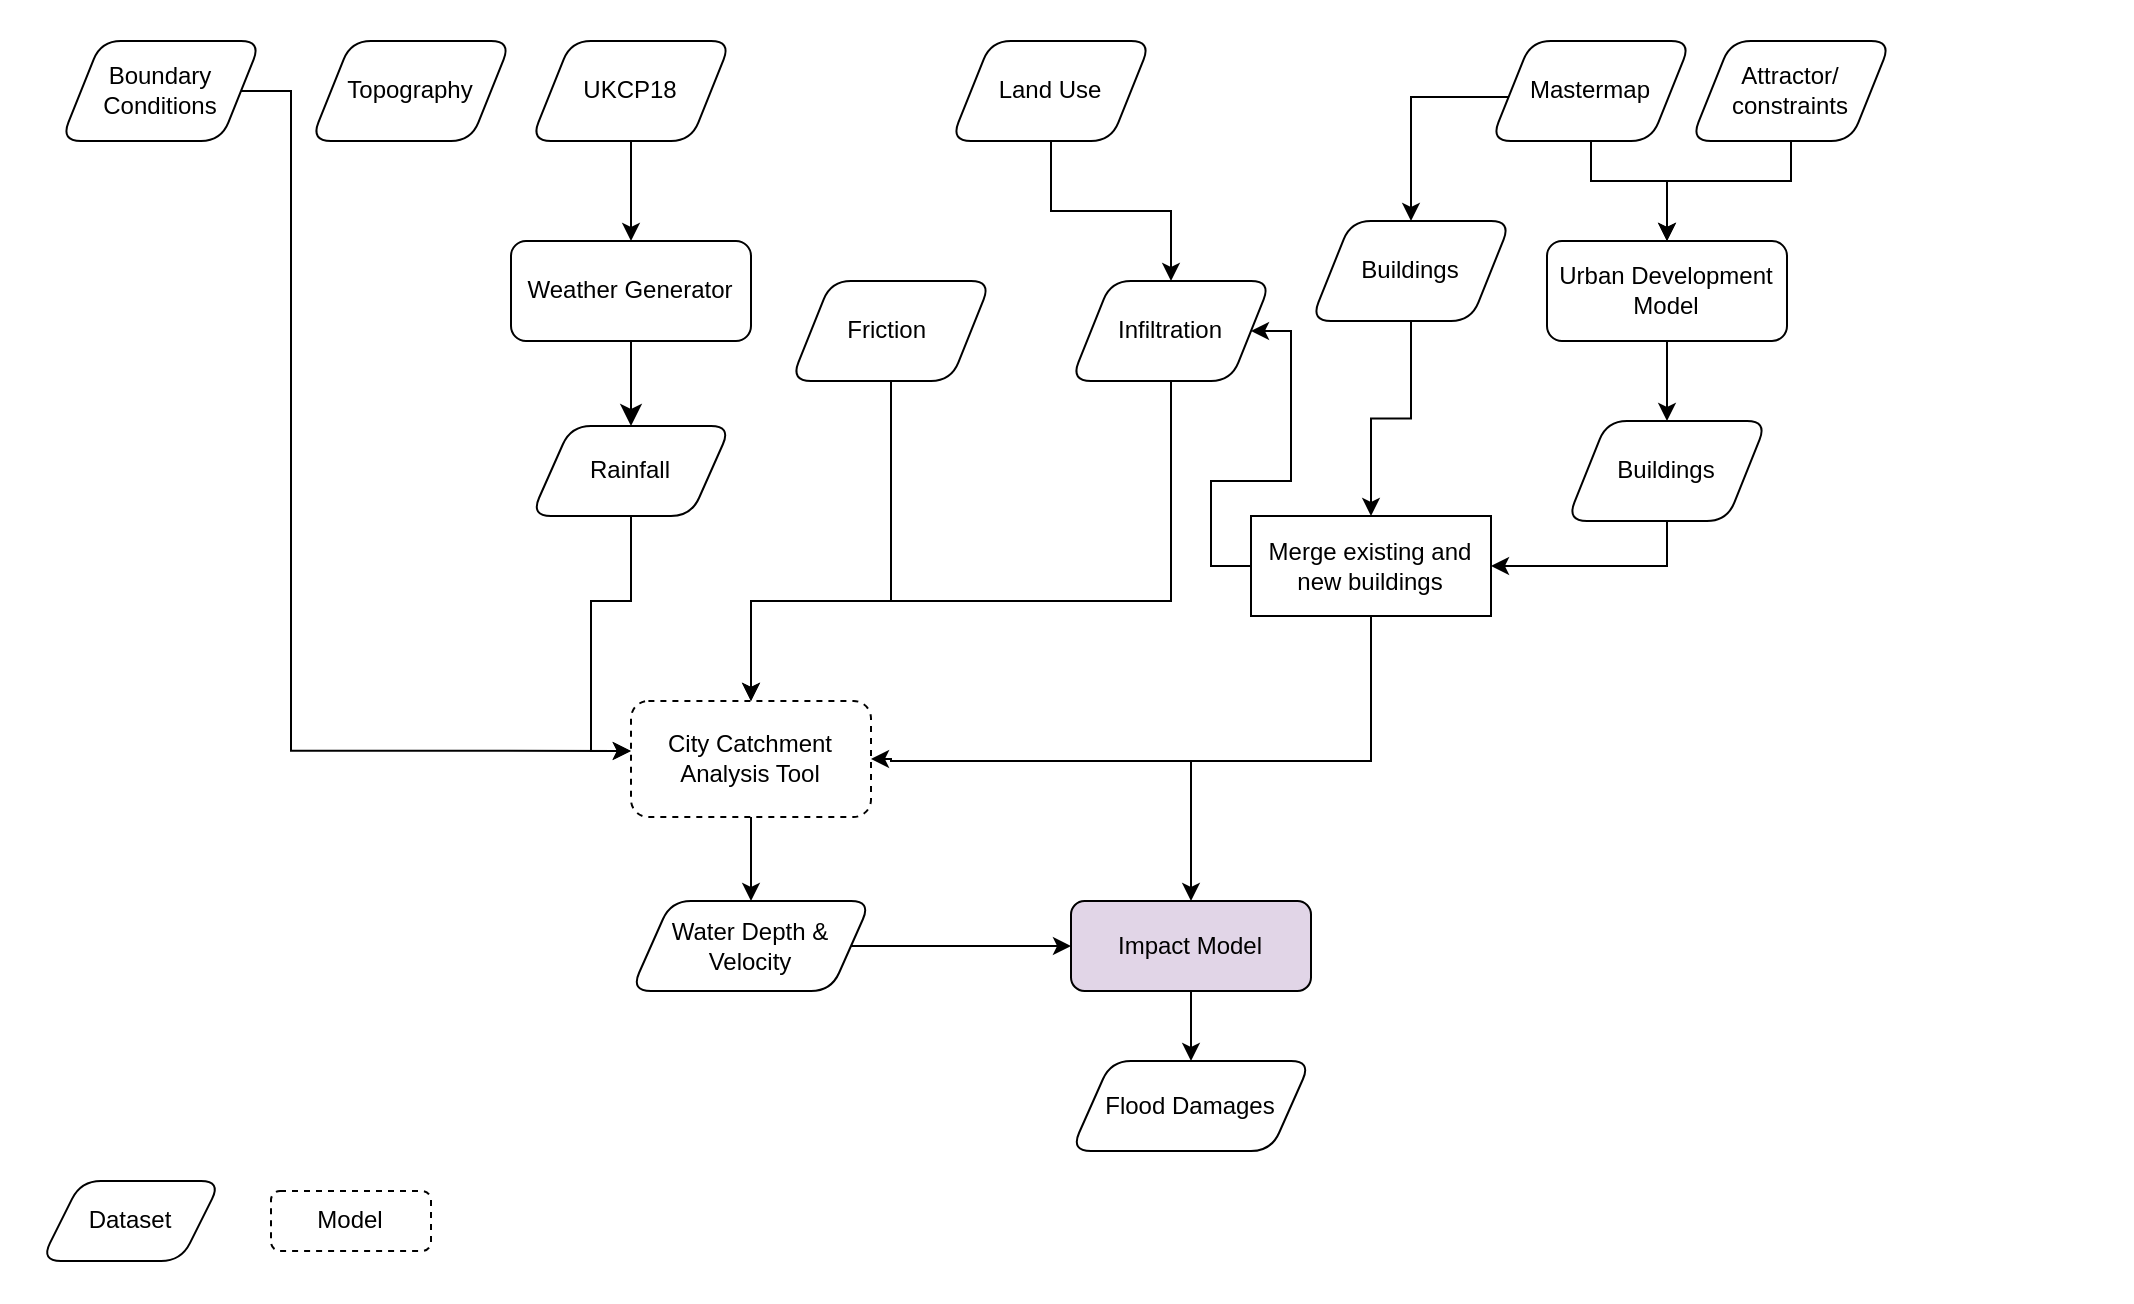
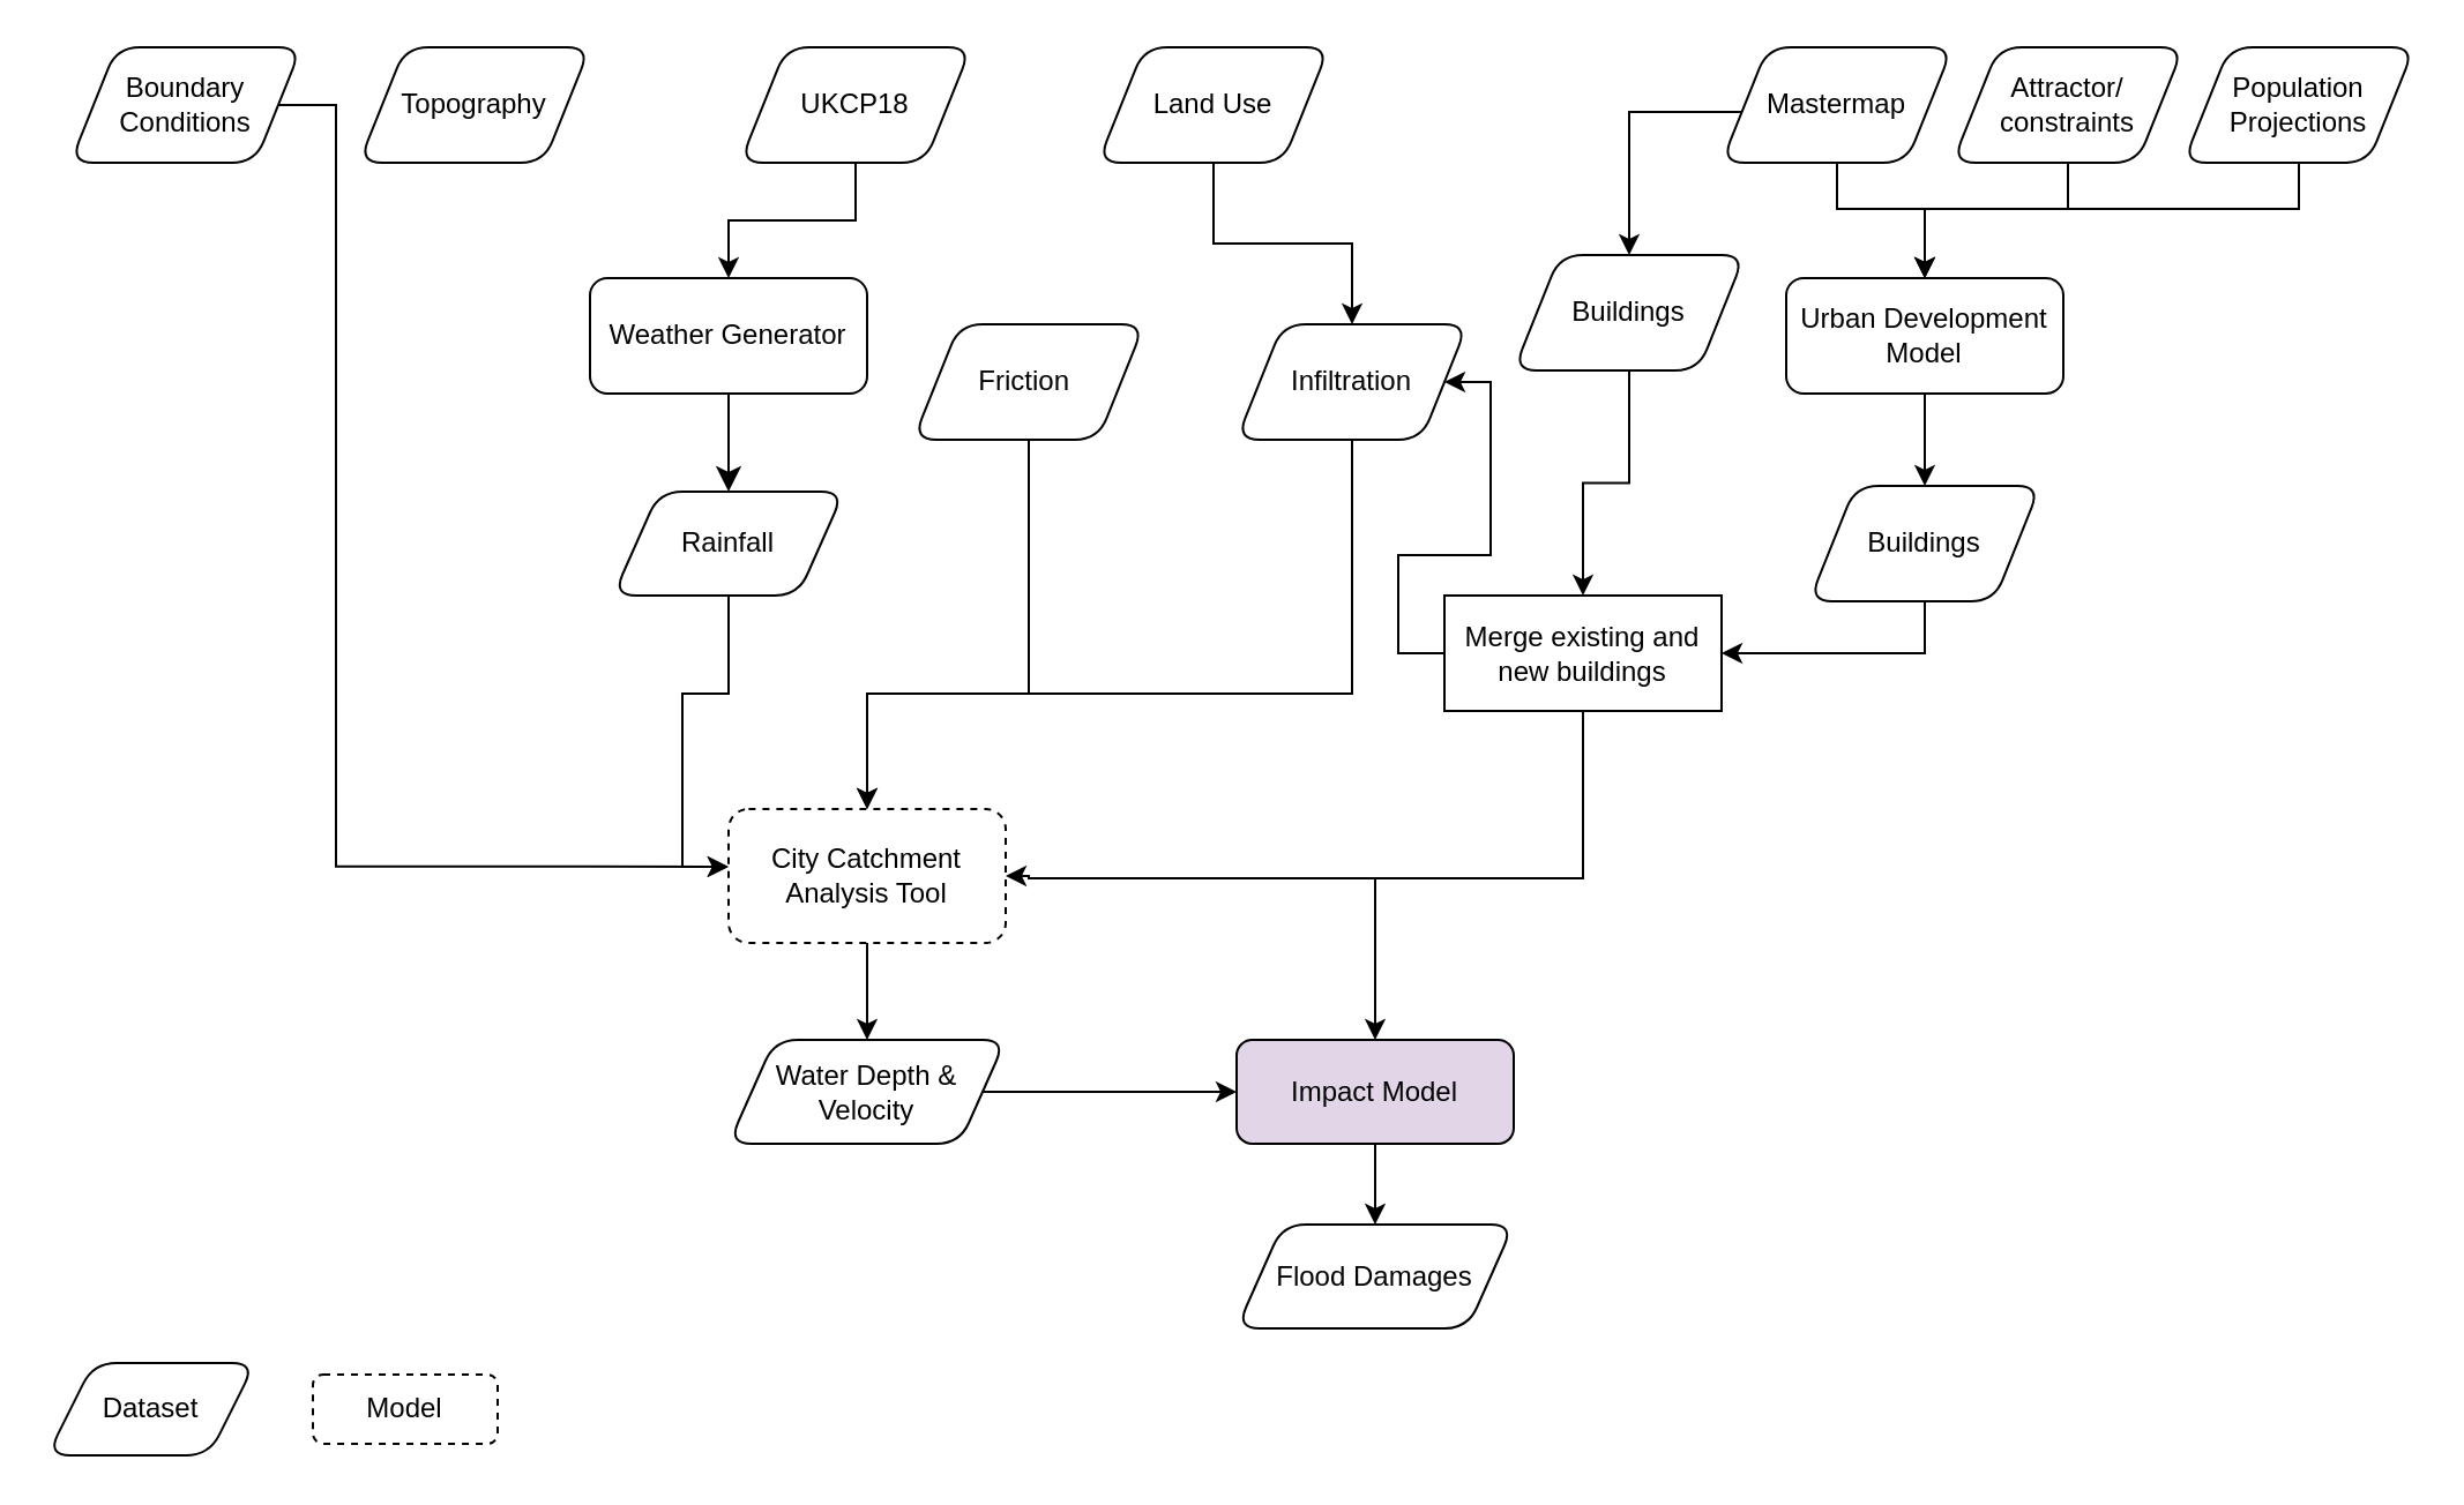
- <mxCell id="5" value="UKCP18" style="shape=parallelogram;perimeter=parallelogramPerimeter;whiteSpace=wrap;html=1;fixedSize=1;rounded=1;" parent="1" vertex="1"><mxGeometry x="265" y="20" width="100" height="50" as="geometry" /></mxCell>
+ <mxCell id="5" value="UKCP18" style="shape=parallelogram;perimeter=parallelogramPerimeter;whiteSpace=wrap;html=1;fixedSize=1;rounded=1;" parent="1" vertex="1"><mxGeometry x="320" y="20" width="100" height="50" as="geometry" /></mxCell>
+ <mxCell id="7" value="Population Projections" style="shape=parallelogram;perimeter=parallelogramPerimeter;whiteSpace=wrap;html=1;fixedSize=1;rounded=1;" parent="1" vertex="1"><mxGeometry x="945" y="20" width="100" height="50" as="geometry" /></mxCell>
+ <mxCell id="6" style="edgeStyle=orthogonalEdgeStyle;rounded=0;orthogonalLoop=1;jettySize=auto;html=1;entryX=0.5;entryY=0;entryDx=0;entryDy=0;exitX=0.5;exitY=1;exitDx=0;exitDy=0;" parent="1" source="7" target="9" edge="1"><mxGeometry relative="1" as="geometry"><mxPoint x="765" y="340" as="targetPoint" /><Array as="points"><mxPoint x="995" y="90" /><mxPoint x="833" y="90" /></Array></mxGeometry></mxCell>
